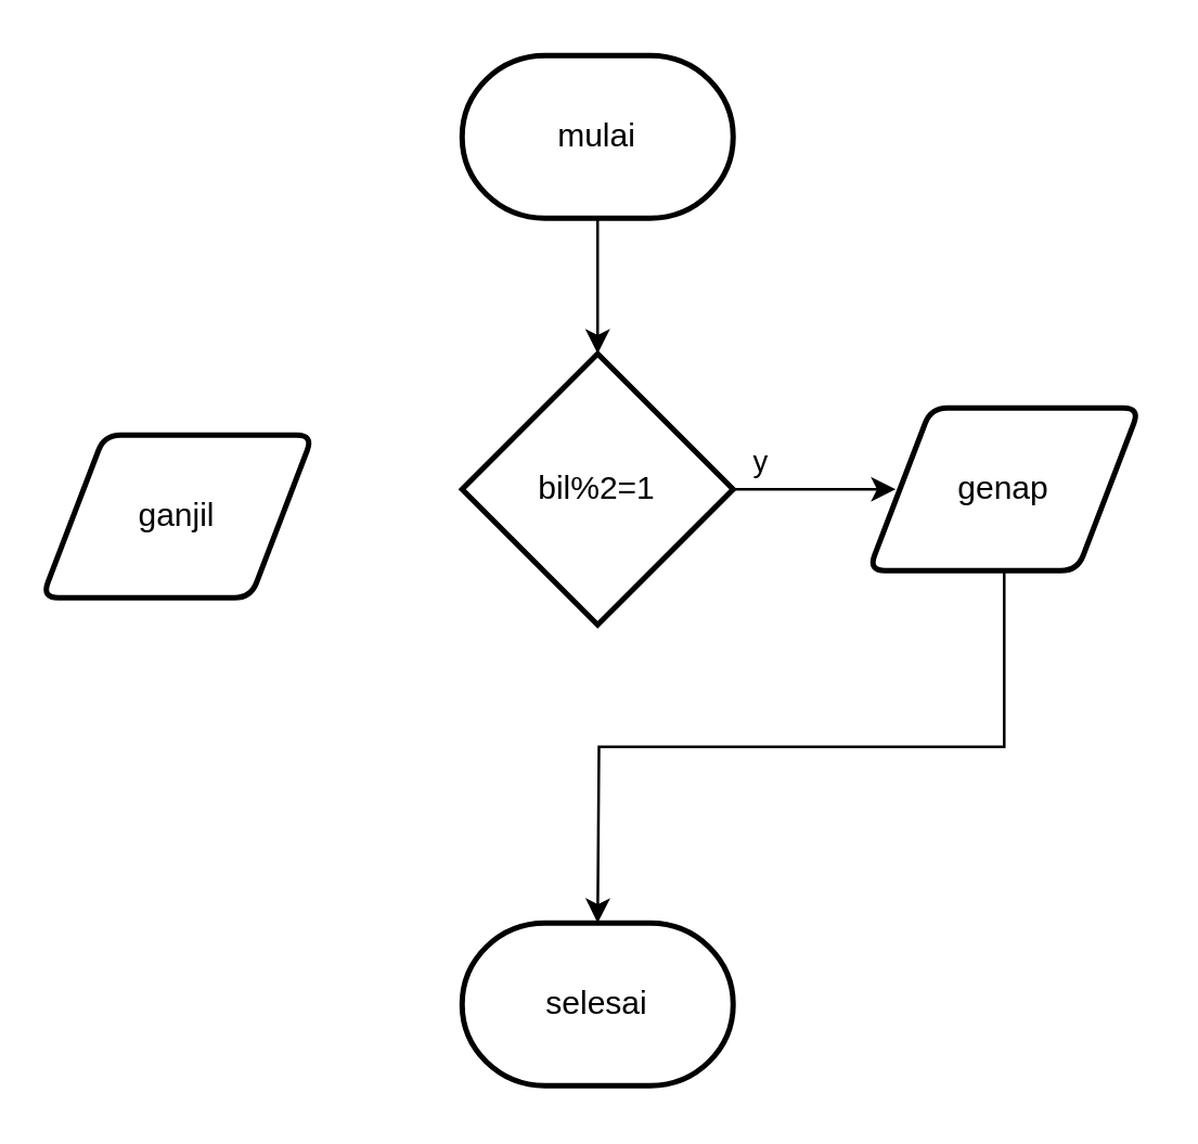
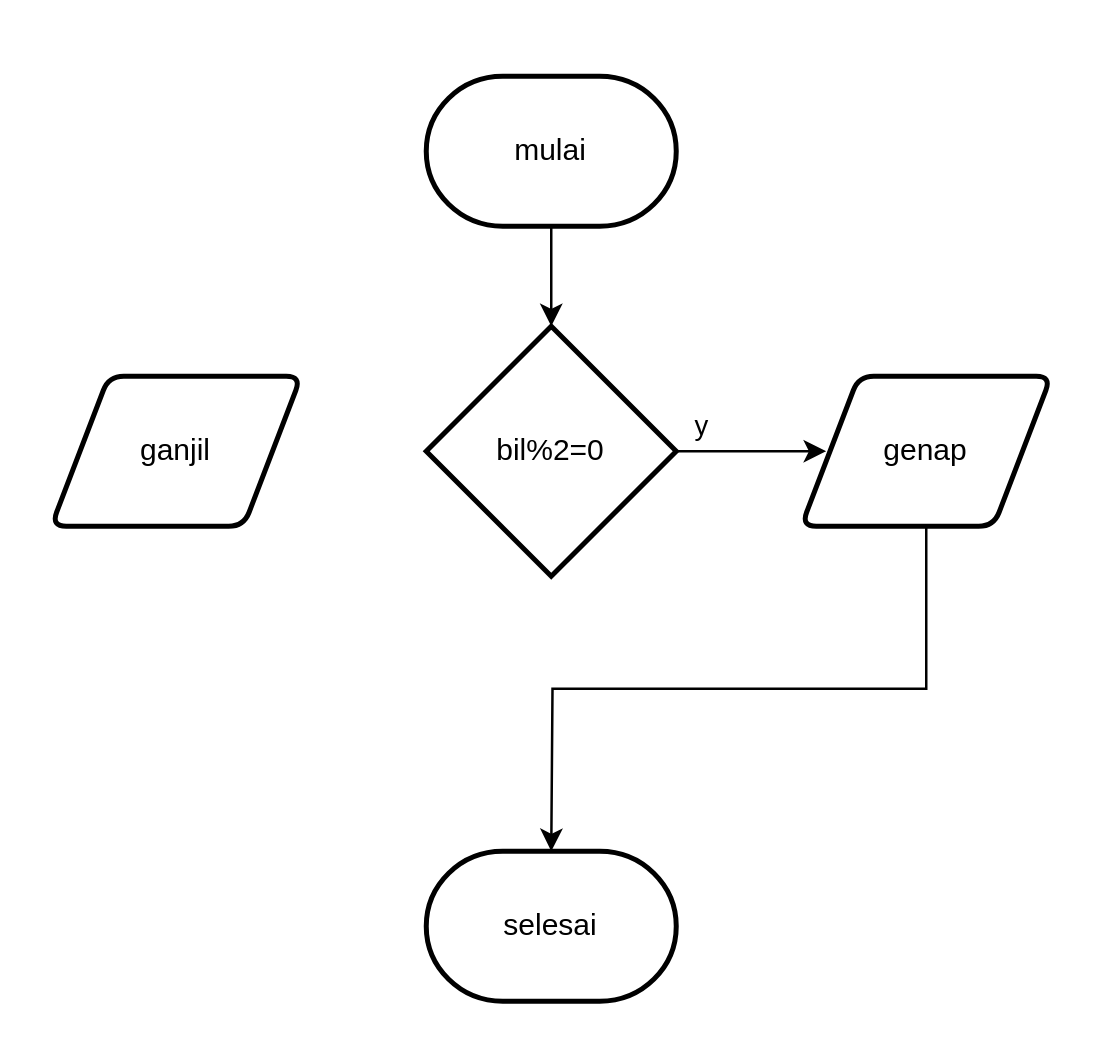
- <mxCell id="3" value="mulai" style="strokeWidth=2;html=1;shape=mxgraph.flowchart.terminator;whiteSpace=wrap;" vertex="1" parent="1"><mxGeometry x="170" y="20" width="100" height="60" as="geometry" /></mxCell>
+ <mxCell id="3" value="mulai" style="strokeWidth=2;html=1;shape=mxgraph.flowchart.terminator;whiteSpace=wrap;" vertex="1" parent="1"><mxGeometry x="170" y="30" width="100" height="60" as="geometry" /></mxCell>
- <mxCell id="5" value="bil%2=1" style="strokeWidth=2;html=1;shape=mxgraph.flowchart.decision;whiteSpace=wrap;" vertex="1" parent="1"><mxGeometry x="170" y="130" width="100" height="100" as="geometry" /></mxCell>
+ <mxCell id="5" value="bil%2=0" style="strokeWidth=2;html=1;shape=mxgraph.flowchart.decision;whiteSpace=wrap;" vertex="1" parent="1"><mxGeometry x="170" y="130" width="100" height="100" as="geometry" /></mxCell>
- <mxCell id="8" value="ganjil" style="shape=parallelogram;html=1;strokeWidth=2;perimeter=parallelogramPerimeter;whiteSpace=wrap;rounded=1;arcSize=12;size=0.23;" vertex="1" parent="1"><mxGeometry x="15" y="160" width="100" height="60" as="geometry" /></mxCell>
+ <mxCell id="8" value="ganjil" style="shape=parallelogram;html=1;strokeWidth=2;perimeter=parallelogramPerimeter;whiteSpace=wrap;rounded=1;arcSize=12;size=0.23;" vertex="1" parent="1"><mxGeometry x="20" y="150" width="100" height="60" as="geometry" /></mxCell>
